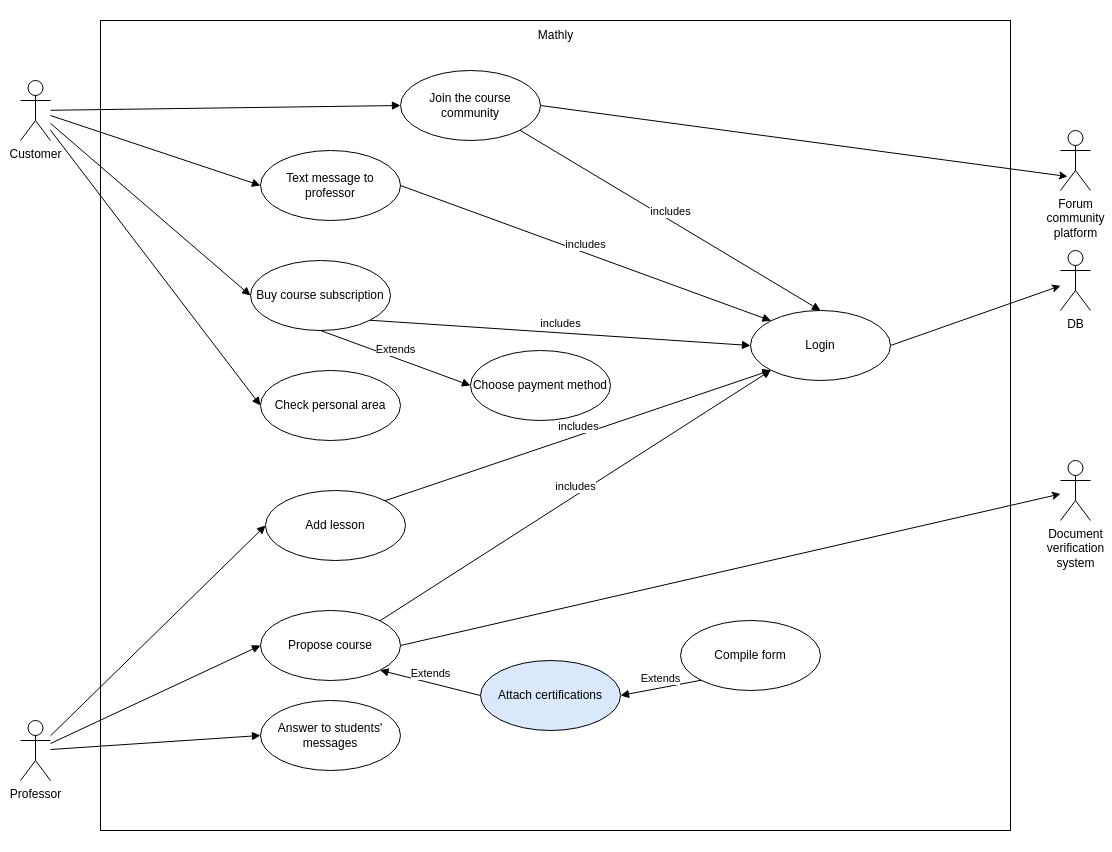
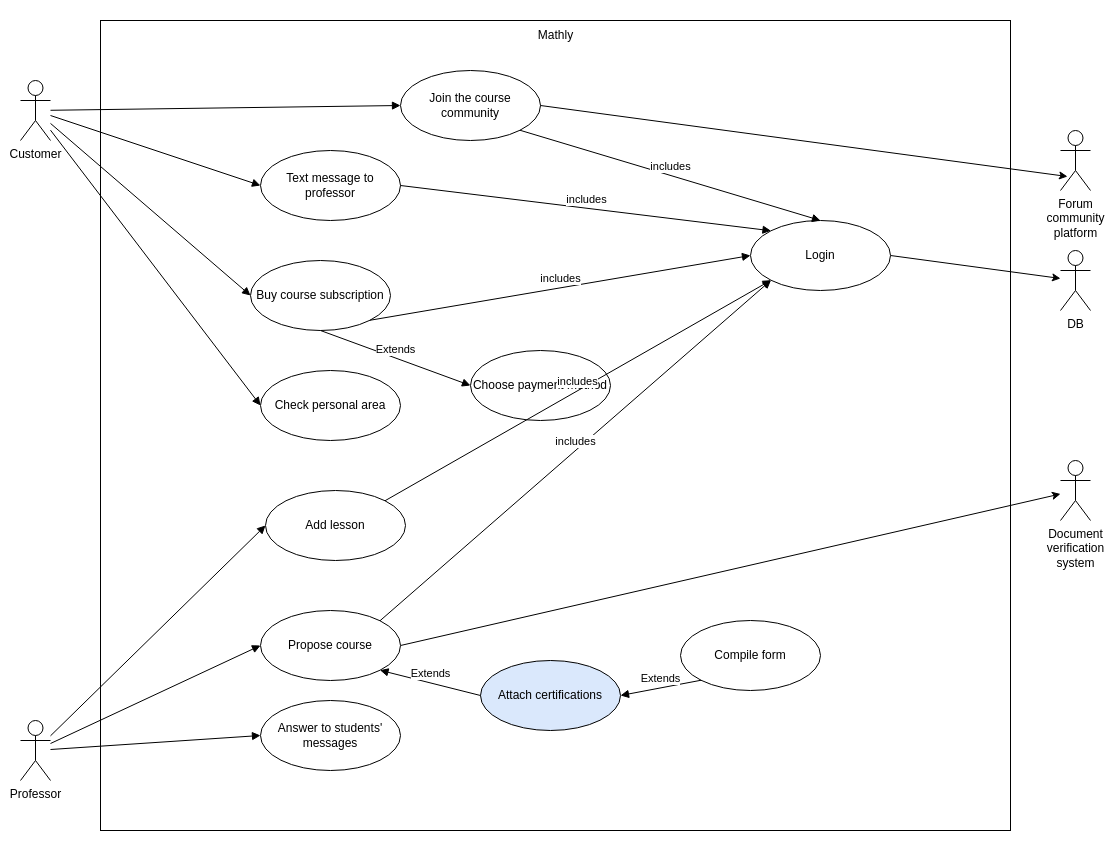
- <mxCell id="23" value="Login" style="ellipse;whiteSpace=wrap;html=1;" vertex="1" parent="1"><mxGeometry x="750" y="310" width="140" height="70" as="geometry" /></mxCell>
+ <mxCell id="23" value="Login" style="ellipse;whiteSpace=wrap;html=1;" vertex="1" parent="1"><mxGeometry x="750" y="220" width="140" height="70" as="geometry" /></mxCell>
